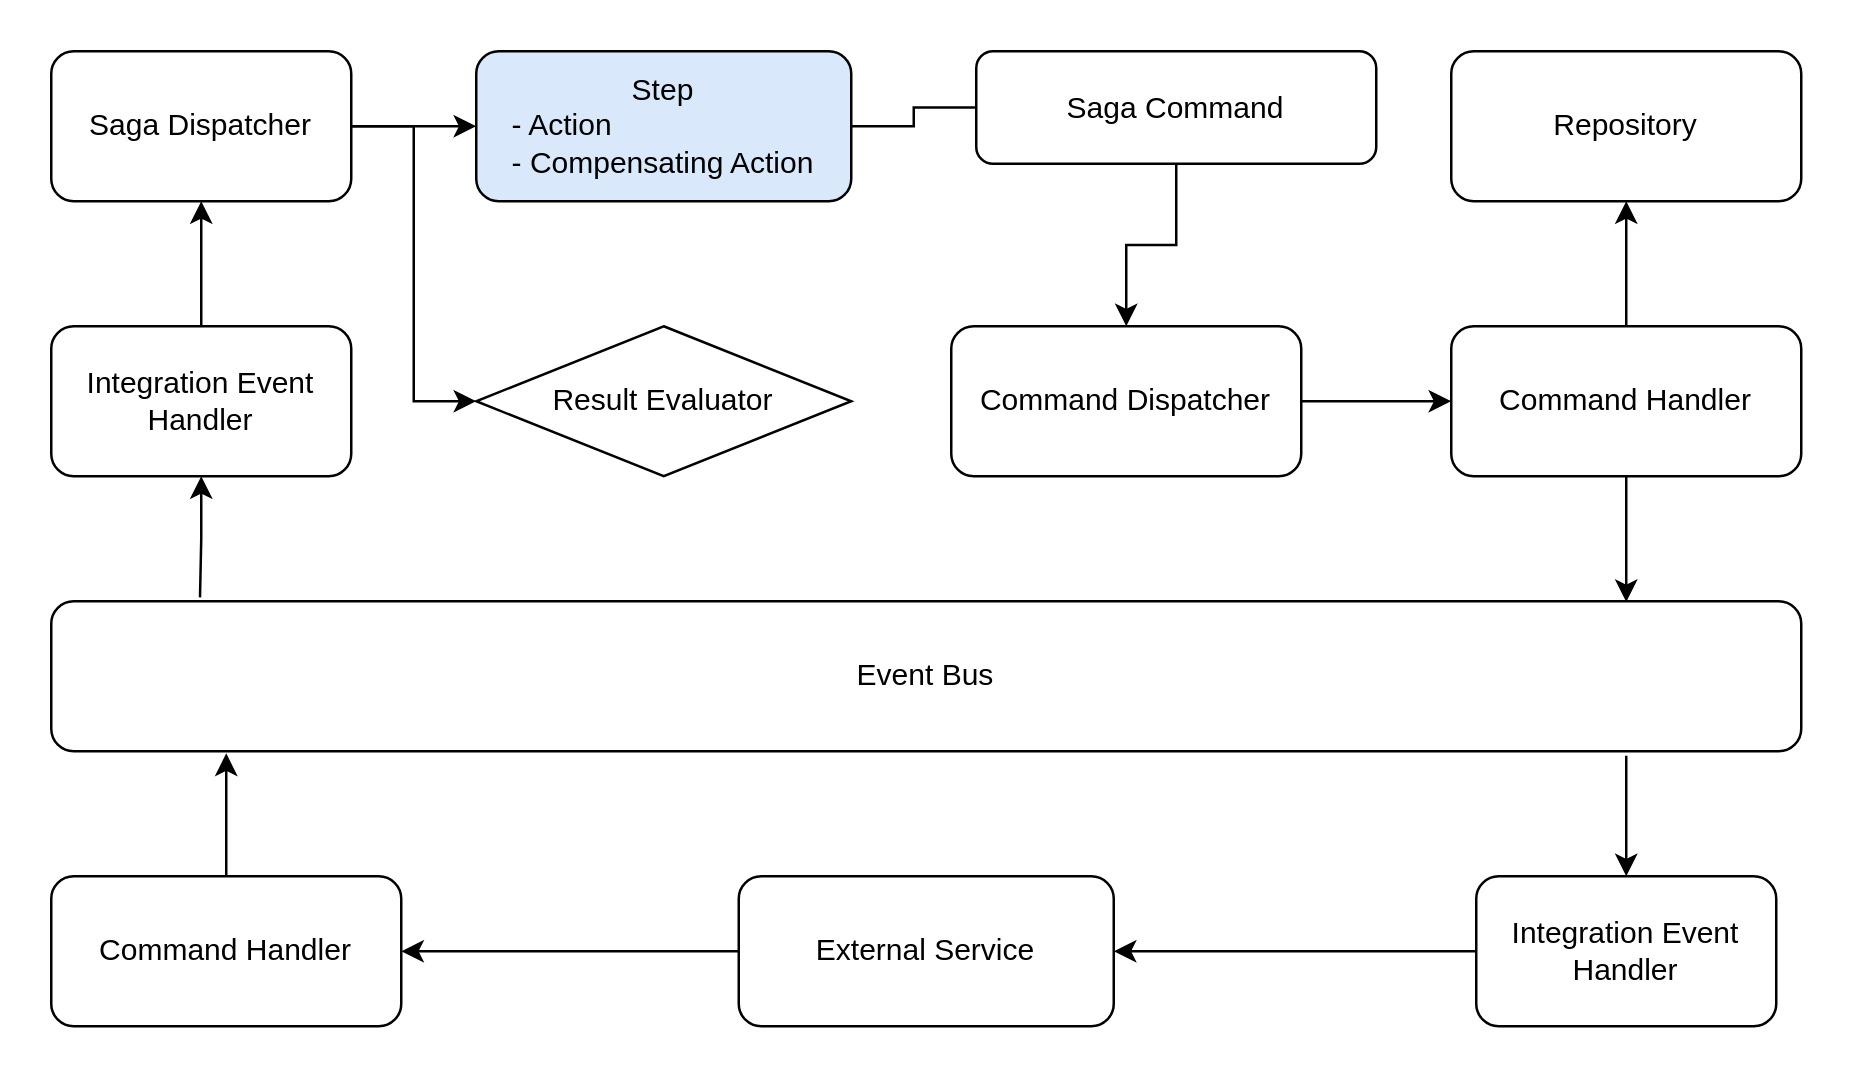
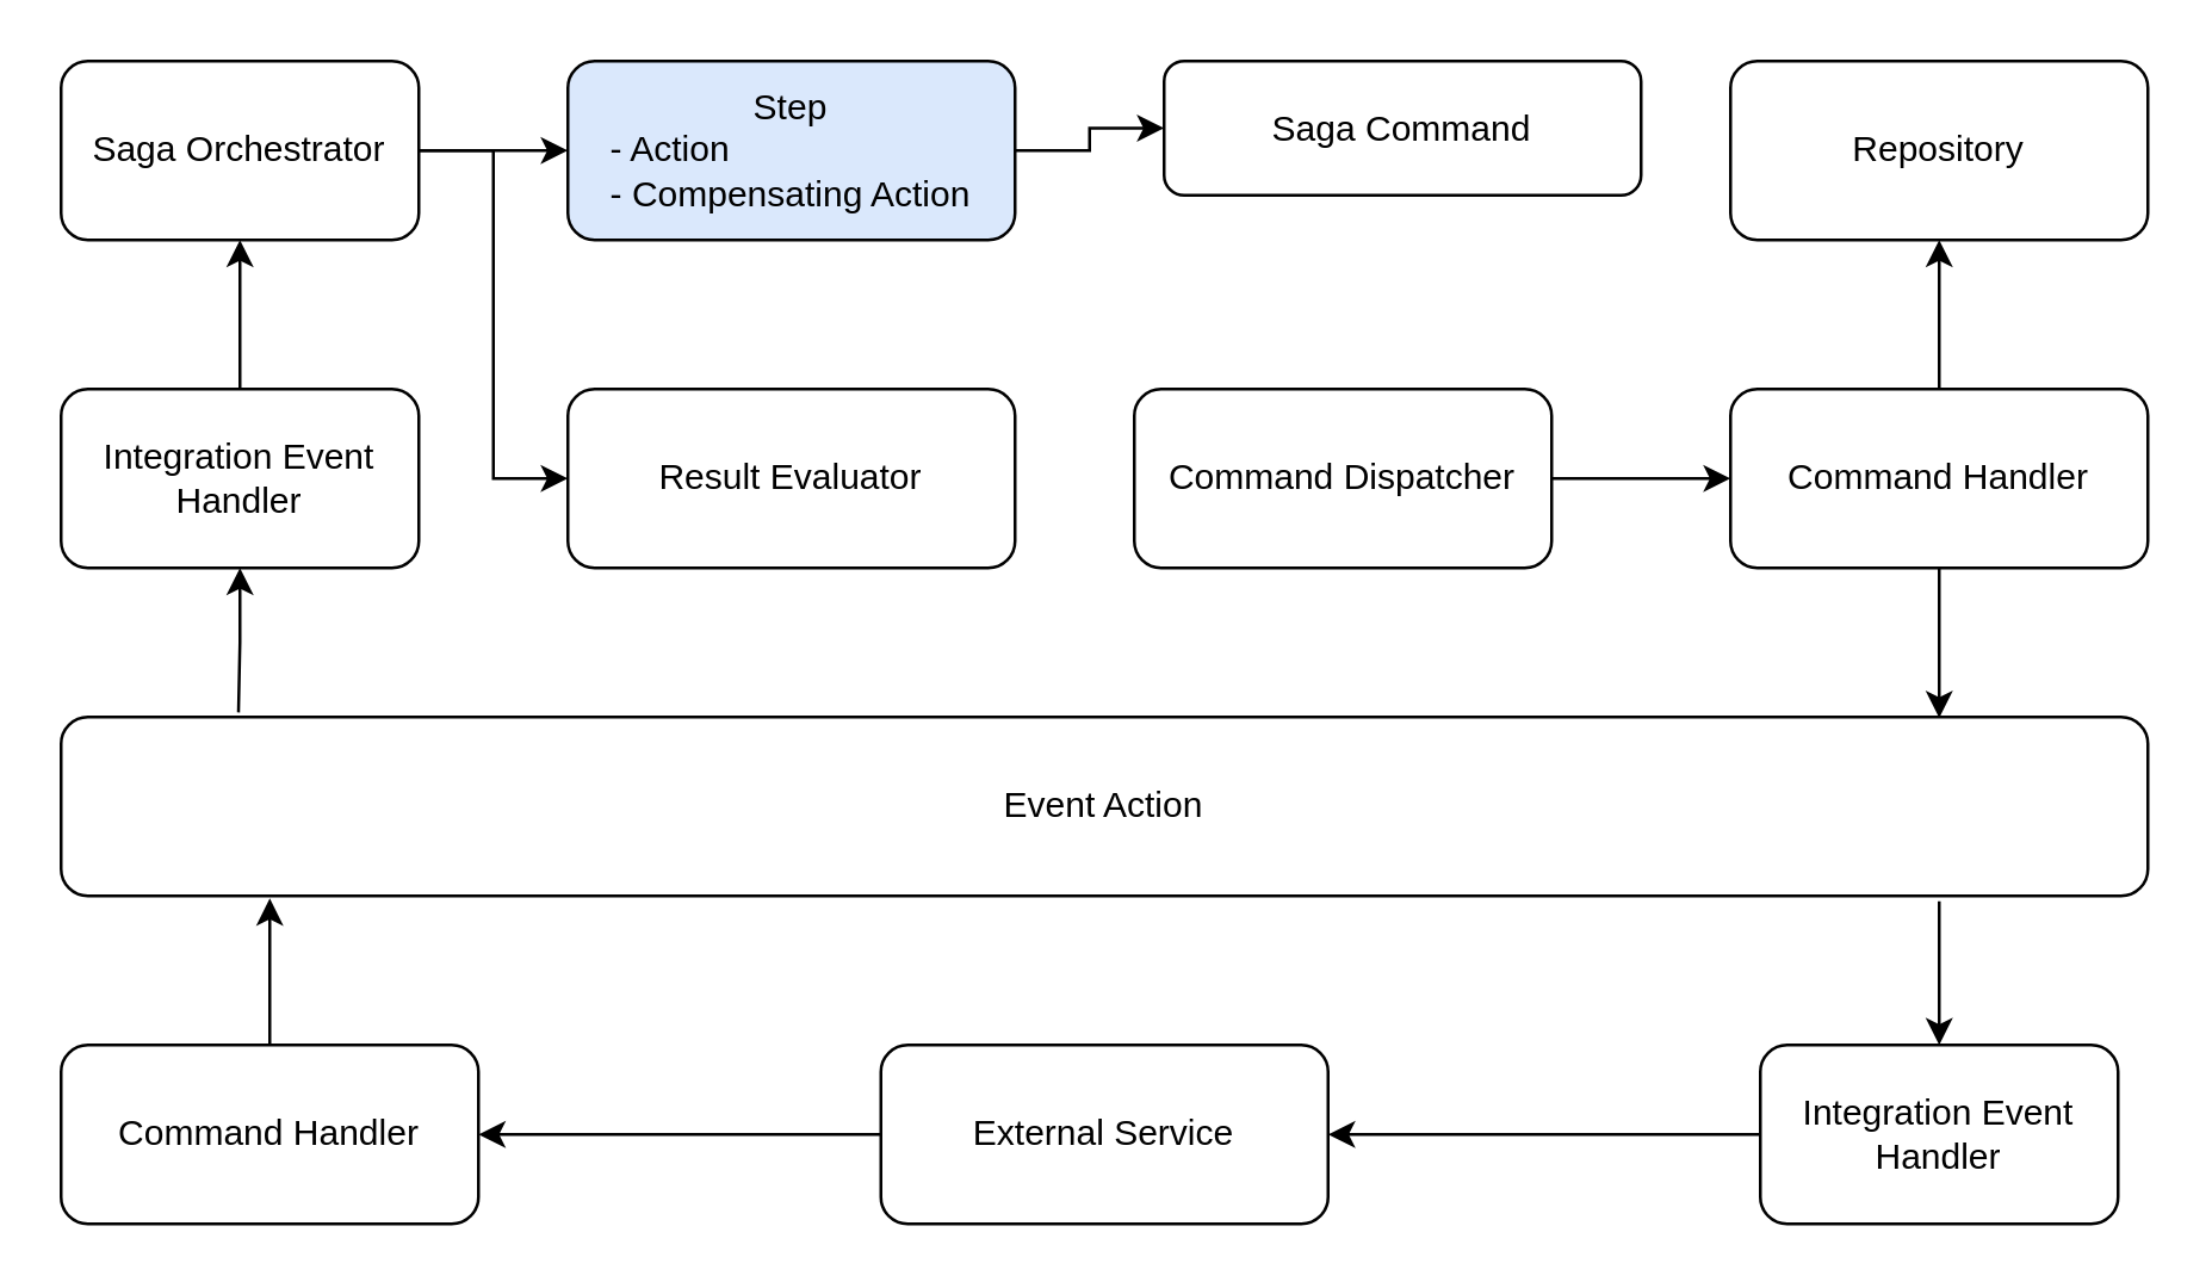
- <mxCell id="13" style="edgeStyle=orthogonalEdgeStyle;rounded=0;orthogonalLoop=1;jettySize=auto;html=1;entryX=0;entryY=0.5;entryDx=0;entryDy=0;endArrow=none;" edge="1" parent="1" source="14" target="12"><mxGeometry relative="1" as="geometry" /></mxCell>
+ <mxCell id="13" style="edgeStyle=orthogonalEdgeStyle;rounded=0;orthogonalLoop=1;jettySize=auto;html=1;entryX=0;entryY=0.5;entryDx=0;entryDy=0;" edge="1" parent="1" source="14" target="12"><mxGeometry relative="1" as="geometry" /></mxCell>
- <mxCell id="4" value="Saga Dispatcher" style="rounded=1;whiteSpace=wrap;html=1;" vertex="1" parent="1"><mxGeometry x="20" y="20" width="120" height="60" as="geometry" /></mxCell>
+ <mxCell id="4" value="Saga Orchestrator" style="rounded=1;whiteSpace=wrap;html=1;" vertex="1" parent="1"><mxGeometry x="20" y="20" width="120" height="60" as="geometry" /></mxCell>
- <mxCell id="11" style="edgeStyle=orthogonalEdgeStyle;rounded=0;orthogonalLoop=1;jettySize=auto;html=1;entryX=0.5;entryY=0;entryDx=0;entryDy=0;" edge="1" parent="1" source="12" target="6"><mxGeometry relative="1" as="geometry" /></mxCell>
- <mxCell id="16" value="Result Evaluator" style="rhombus;whiteSpace=wrap;html=1;" vertex="1" parent="1"><mxGeometry x="190" y="130" width="150" height="60" as="geometry" /></mxCell>
+ <mxCell id="16" value="Result Evaluator" style="rounded=1;whiteSpace=wrap;html=1;" vertex="1" parent="1"><mxGeometry x="190" y="130" width="150" height="60" as="geometry" /></mxCell>
- <mxCell id="10" value="Event Bus" style="rounded=1;whiteSpace=wrap;html=1;" vertex="1" parent="1"><mxGeometry x="20" y="240" width="700" height="60" as="geometry" /></mxCell>
+ <mxCell id="10" value="Event Action" style="rounded=1;whiteSpace=wrap;html=1;" vertex="1" parent="1"><mxGeometry x="20" y="240" width="700" height="60" as="geometry" /></mxCell>
